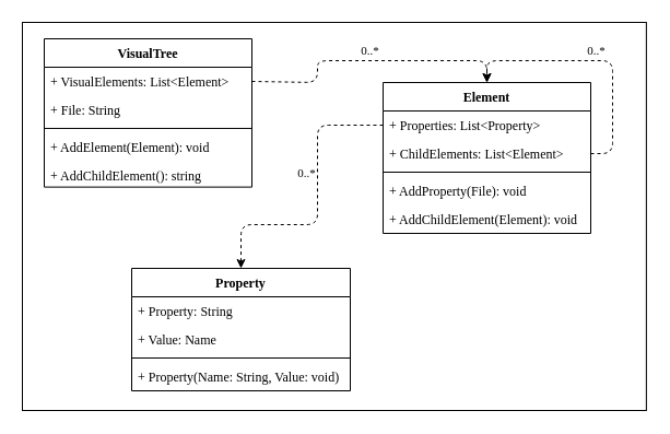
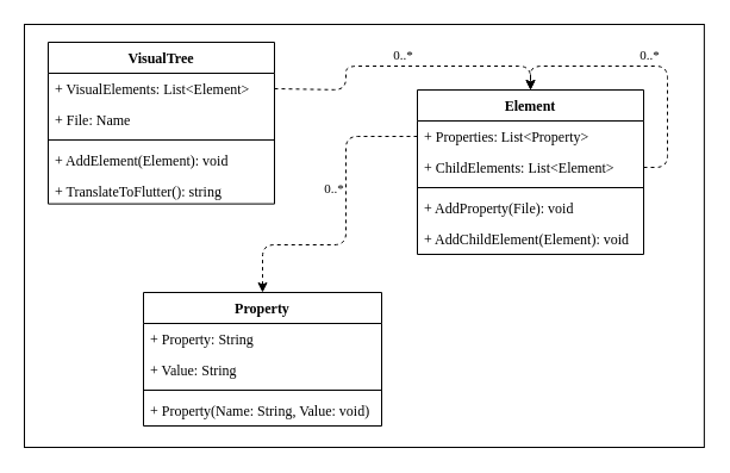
- <mxCell id="5" value="+ File: String" style="text;strokeColor=none;fillColor=none;align=left;verticalAlign=top;spacingLeft=4;spacingRight=4;overflow=hidden;rotatable=0;points=[[0,0.5],[1,0.5]];portConstraint=eastwest;fontFamily=Times New Roman;" vertex="1" parent="3"><mxGeometry y="51.984" width="190" height="26" as="geometry" /></mxCell>
+ <mxCell id="5" value="+ File: Name" style="text;strokeColor=none;fillColor=none;align=left;verticalAlign=top;spacingLeft=4;spacingRight=4;overflow=hidden;rotatable=0;points=[[0,0.5],[1,0.5]];portConstraint=eastwest;fontFamily=Times New Roman;" vertex="1" parent="3"><mxGeometry y="51.984" width="190" height="26" as="geometry" /></mxCell>
- <mxCell id="8" value="+ AddChildElement(): string" style="text;strokeColor=none;fillColor=none;align=left;verticalAlign=top;spacingLeft=4;spacingRight=4;overflow=hidden;rotatable=0;points=[[0,0.5],[1,0.5]];portConstraint=eastwest;fontFamily=Times New Roman;" vertex="1" parent="3"><mxGeometry y="111.984" width="190" height="23.622" as="geometry" /></mxCell>
+ <mxCell id="8" value="+ TranslateToFlutter(): string" style="text;strokeColor=none;fillColor=none;align=left;verticalAlign=top;spacingLeft=4;spacingRight=4;overflow=hidden;rotatable=0;points=[[0,0.5],[1,0.5]];portConstraint=eastwest;fontFamily=Times New Roman;" vertex="1" parent="3"><mxGeometry y="111.984" width="190" height="23.622" as="geometry" /></mxCell>
- <mxCell id="18" value="+ Value: Name" style="text;strokeColor=none;fillColor=none;align=left;verticalAlign=top;spacingLeft=4;spacingRight=4;overflow=hidden;rotatable=0;points=[[0,0.5],[1,0.5]];portConstraint=eastwest;fontFamily=Times New Roman;" vertex="1" parent="16"><mxGeometry y="52" width="200" height="26" as="geometry" /></mxCell>
+ <mxCell id="18" value="+ Value: String" style="text;strokeColor=none;fillColor=none;align=left;verticalAlign=top;spacingLeft=4;spacingRight=4;overflow=hidden;rotatable=0;points=[[0,0.5],[1,0.5]];portConstraint=eastwest;fontFamily=Times New Roman;" vertex="1" parent="16"><mxGeometry y="52" width="200" height="26" as="geometry" /></mxCell>
